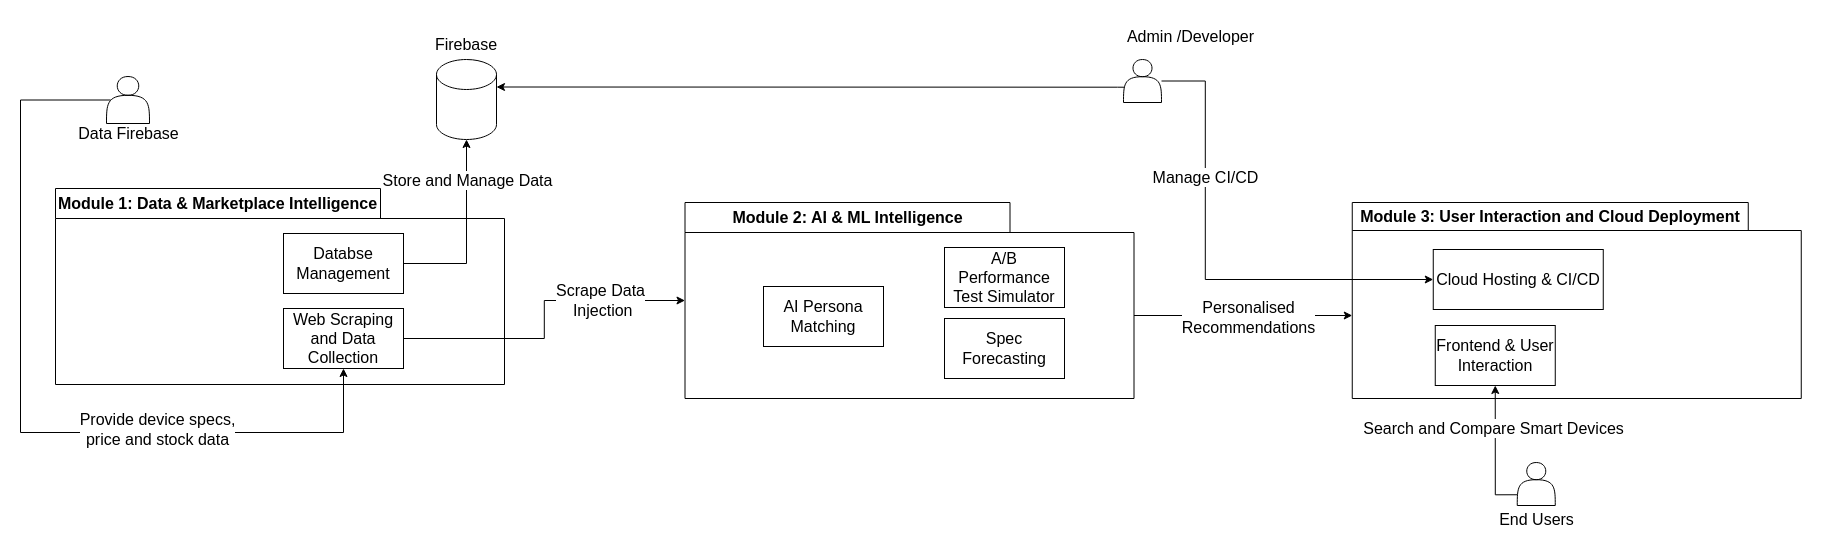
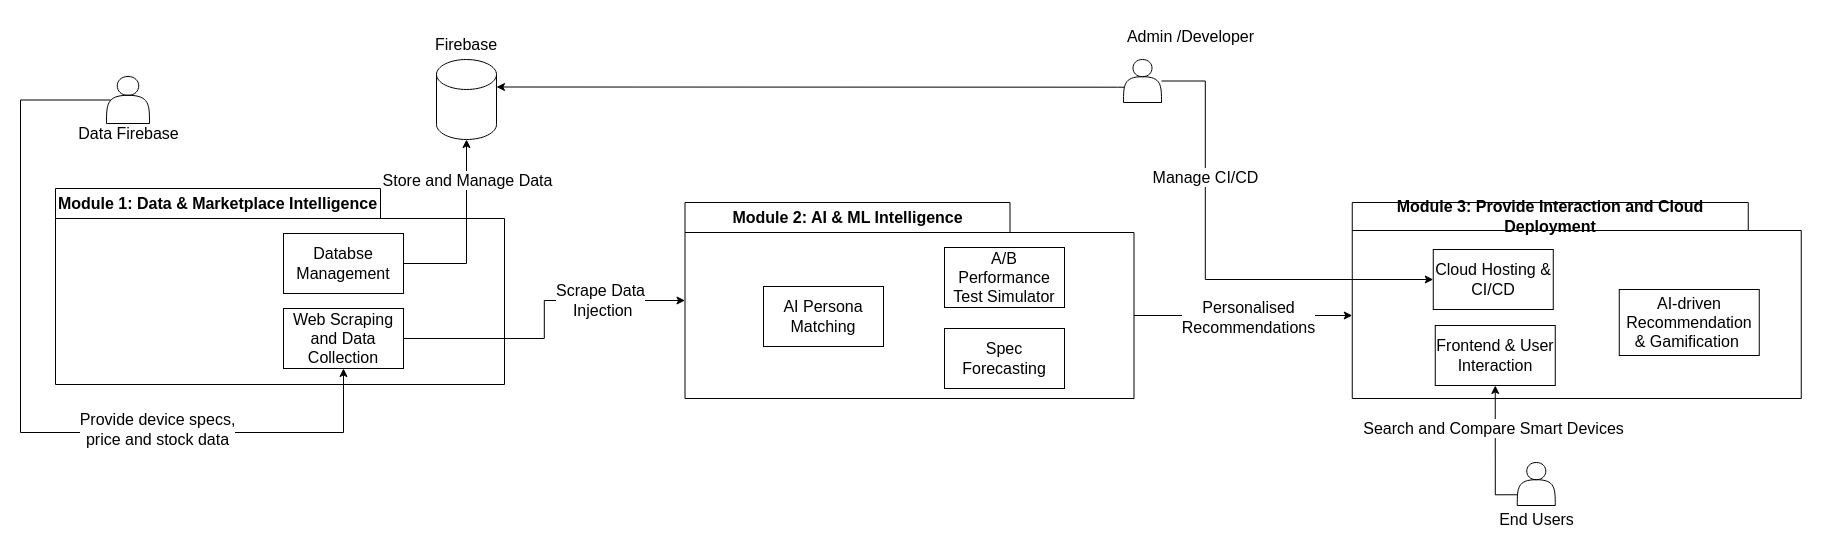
- <mxCell id="13" value="&lt;font&gt;Module 3: User Interaction and Cloud Deployment&lt;/font&gt;" style="shape=folder;fontStyle=1;tabWidth=396;tabHeight=28;tabPosition=left;html=1;boundedLbl=1;labelInHeader=1;container=1;collapsible=0;whiteSpace=wrap;fontSize=16;" parent="1" vertex="1"><mxGeometry x="1351.76" y="202" width="449" height="196" as="geometry" /></mxCell>
+ <mxCell id="13" value="&lt;font&gt;Module 3: Provide Interaction and Cloud Deployment&lt;/font&gt;" style="shape=folder;fontStyle=1;tabWidth=396;tabHeight=28;tabPosition=left;html=1;boundedLbl=1;labelInHeader=1;container=1;collapsible=0;whiteSpace=wrap;fontSize=16;" parent="1" vertex="1"><mxGeometry x="1351.76" y="202" width="449" height="196" as="geometry" /></mxCell>
- <mxCell id="16" value="Cloud Hosting &amp;amp; CI/CD" style="rounded=0;whiteSpace=wrap;html=1;fontSize=16;" parent="13" vertex="1"><mxGeometry x="81" y="47" width="170" height="60" as="geometry" /></mxCell>
+ <mxCell id="16" value="Cloud Hosting &amp;amp; CI/CD" style="rounded=0;whiteSpace=wrap;html=1;fontSize=16;" parent="13" vertex="1"><mxGeometry x="81" y="47" width="120" height="60" as="geometry" /></mxCell>
+ <mxCell id="15" value="AI-driven Recommendation &amp;amp; Gamification&amp;nbsp;" style="rounded=0;whiteSpace=wrap;html=1;fontSize=16;" parent="13" vertex="1"><mxGeometry x="267" y="87" width="140" height="66" as="geometry" /></mxCell>
- <mxCell id="12" value="Spec Forecasting" style="rounded=0;whiteSpace=wrap;html=1;fontSize=16;" parent="8" vertex="1"><mxGeometry x="259.5" y="116" width="120" height="60" as="geometry" /></mxCell>
+ <mxCell id="12" value="Spec Forecasting" style="rounded=0;whiteSpace=wrap;html=1;fontSize=16;" parent="8" vertex="1"><mxGeometry x="259.5" y="126" width="120" height="60" as="geometry" /></mxCell>
